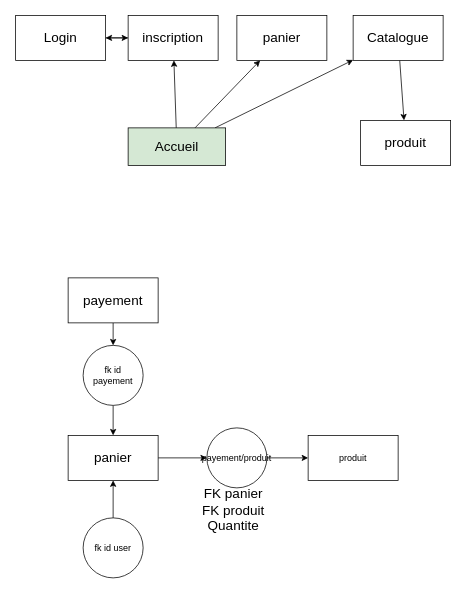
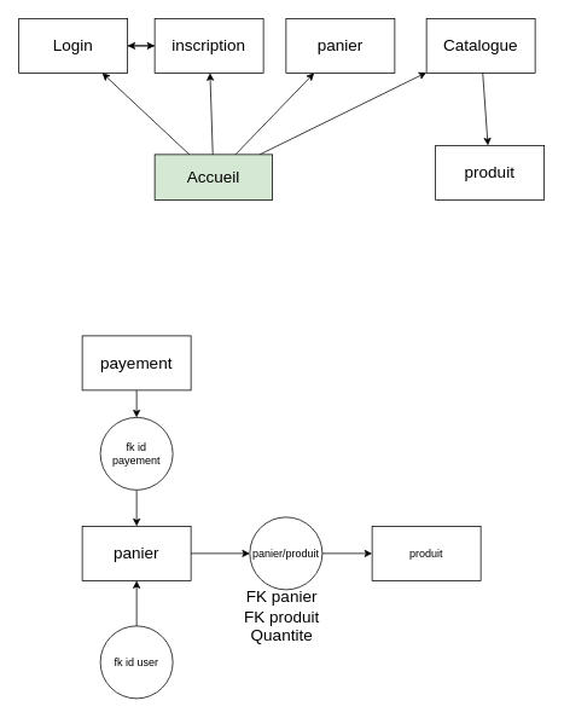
+ <mxCell id="2" style="edgeStyle=none;html=1;" parent="1" source="6" target="9" edge="1"><mxGeometry relative="1" as="geometry" /></mxCell>
- <mxCell id="21" value="payement/produit" style="ellipse;whiteSpace=wrap;html=1;aspect=fixed;" vertex="1" parent="1"><mxGeometry x="275" y="570" width="80" height="80" as="geometry" /></mxCell>
+ <mxCell id="21" value="panier/produit" style="ellipse;whiteSpace=wrap;html=1;aspect=fixed;" vertex="1" parent="1"><mxGeometry x="275" y="570" width="80" height="80" as="geometry" /></mxCell>
